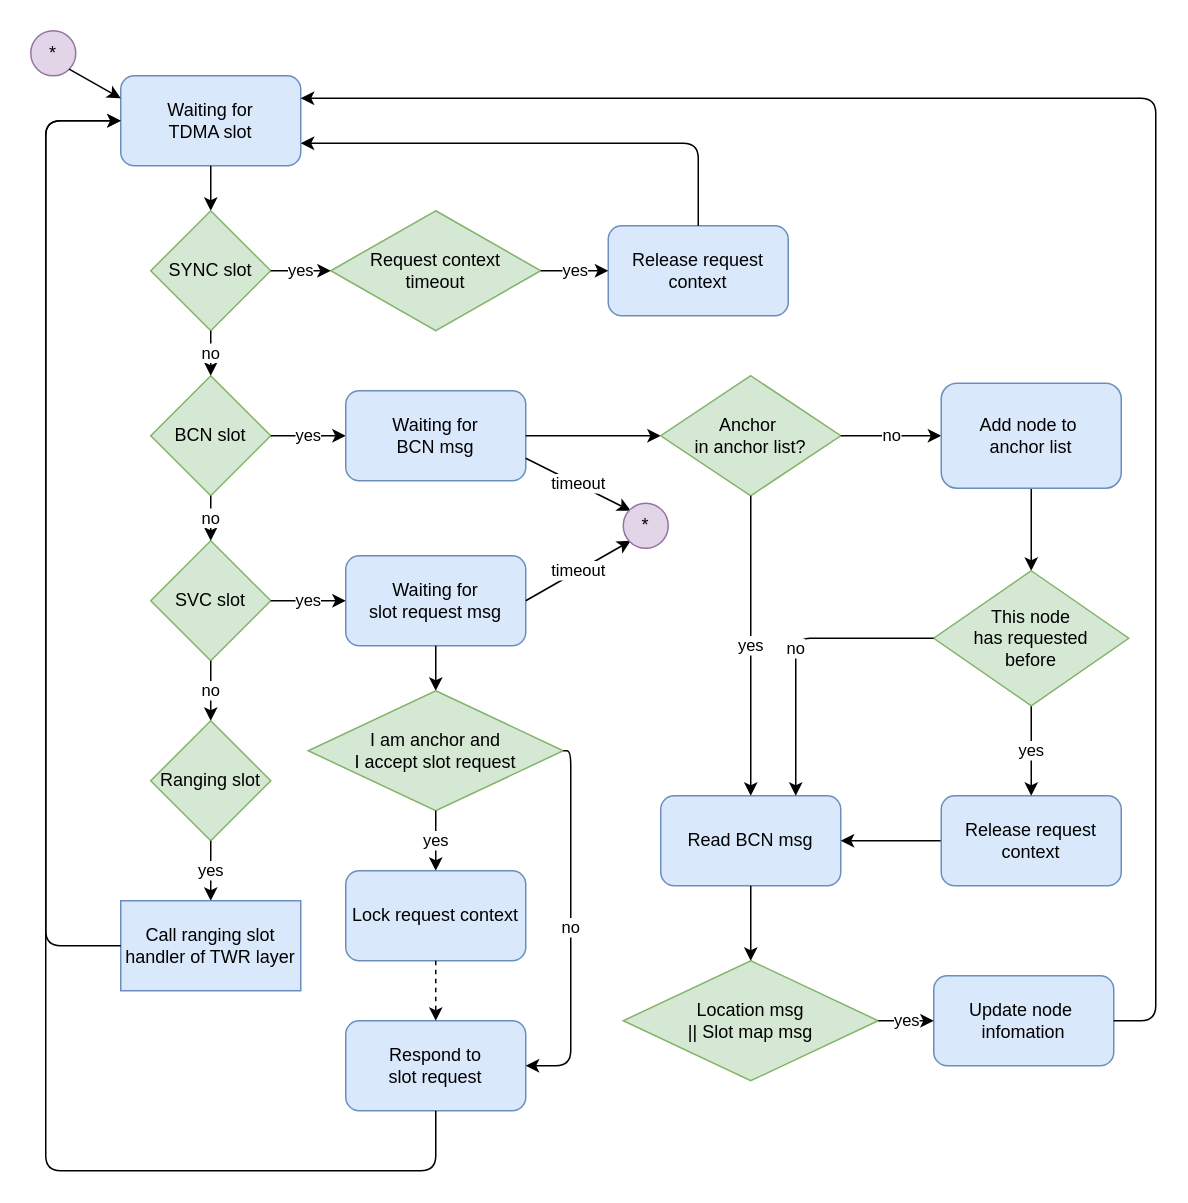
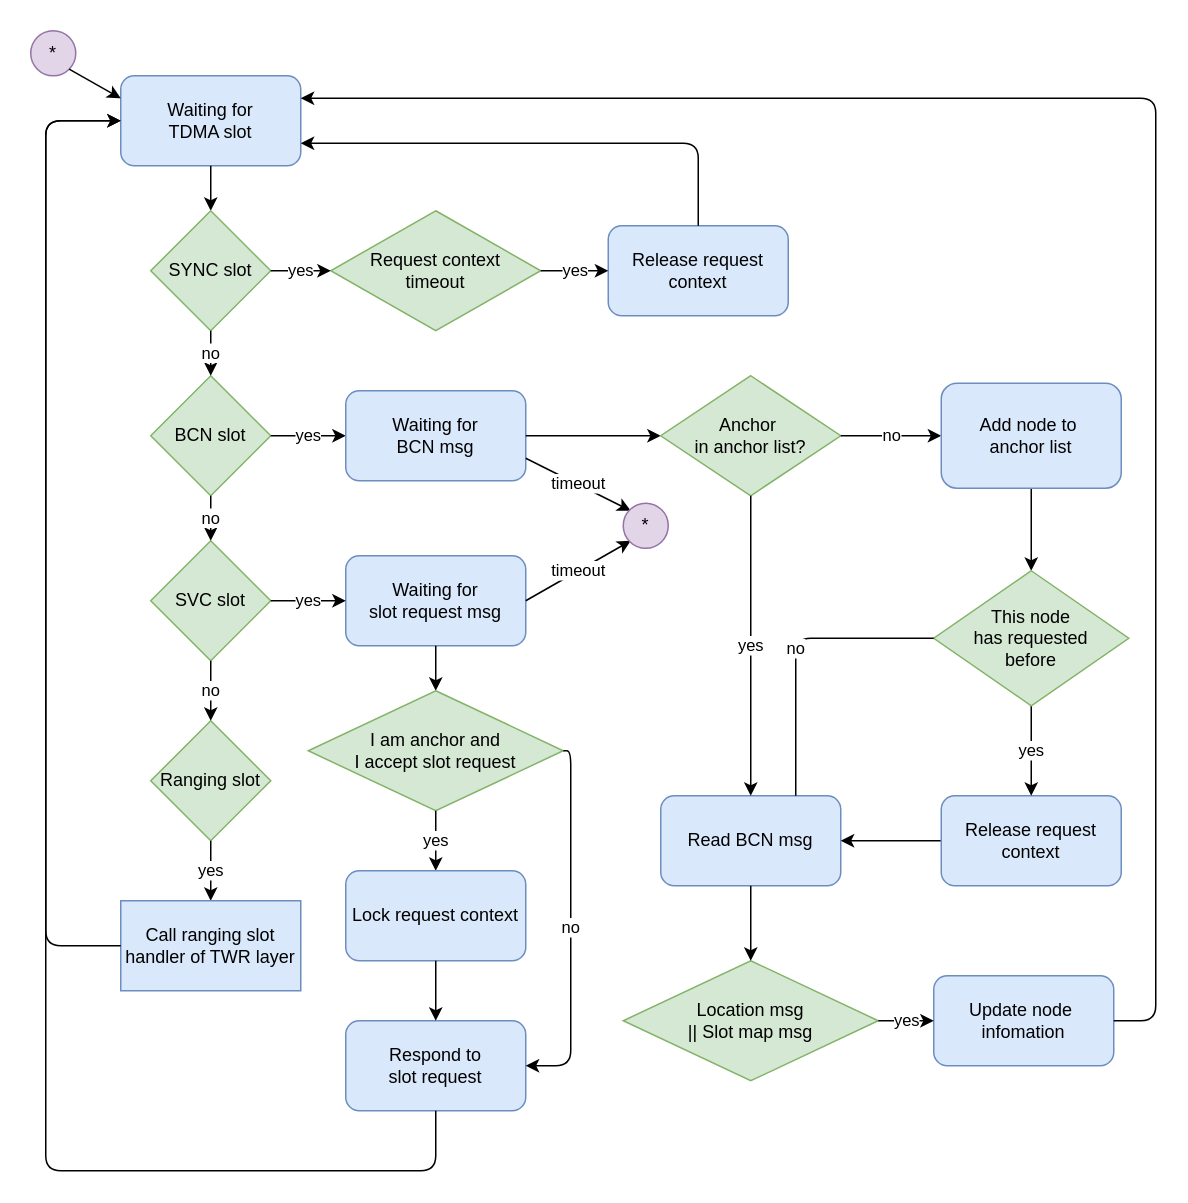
- <mxCell id="52" value="no" style="endArrow=classic;html=1;exitX=0;exitY=0.5;exitDx=0;exitDy=0;entryX=0.75;entryY=0;entryDx=0;entryDy=0;" edge="1" parent="1" source="50" target="15"><mxGeometry width="50" height="50" relative="1" as="geometry"><mxPoint x="530" y="460" as="sourcePoint" /><mxPoint x="580" y="410" as="targetPoint" /><Array as="points"><mxPoint x="530" y="425" /></Array></mxGeometry></mxCell>
+ <mxCell id="52" value="no" style="endArrow=none;html=1;exitX=0;exitY=0.5;exitDx=0;exitDy=0;entryX=0.75;entryY=0;entryDx=0;entryDy=0;" edge="1" parent="1" source="50" target="15"><mxGeometry width="50" height="50" relative="1" as="geometry"><mxPoint x="530" y="460" as="sourcePoint" /><mxPoint x="580" y="410" as="targetPoint" /><Array as="points"><mxPoint x="530" y="425" /></Array></mxGeometry></mxCell>
- <mxCell id="33" value="" style="endArrow=classic;html=1;exitX=0.5;exitY=1;exitDx=0;exitDy=0;dashed=1;" parent="1" source="32" target="27" edge="1"><mxGeometry width="50" height="50" relative="1" as="geometry"><mxPoint x="250" y="750" as="sourcePoint" /><mxPoint x="300" y="700" as="targetPoint" /></mxGeometry></mxCell>
+ <mxCell id="33" value="" style="endArrow=classic;html=1;exitX=0.5;exitY=1;exitDx=0;exitDy=0;" parent="1" source="32" target="27" edge="1"><mxGeometry width="50" height="50" relative="1" as="geometry"><mxPoint x="250" y="750" as="sourcePoint" /><mxPoint x="300" y="700" as="targetPoint" /></mxGeometry></mxCell>
